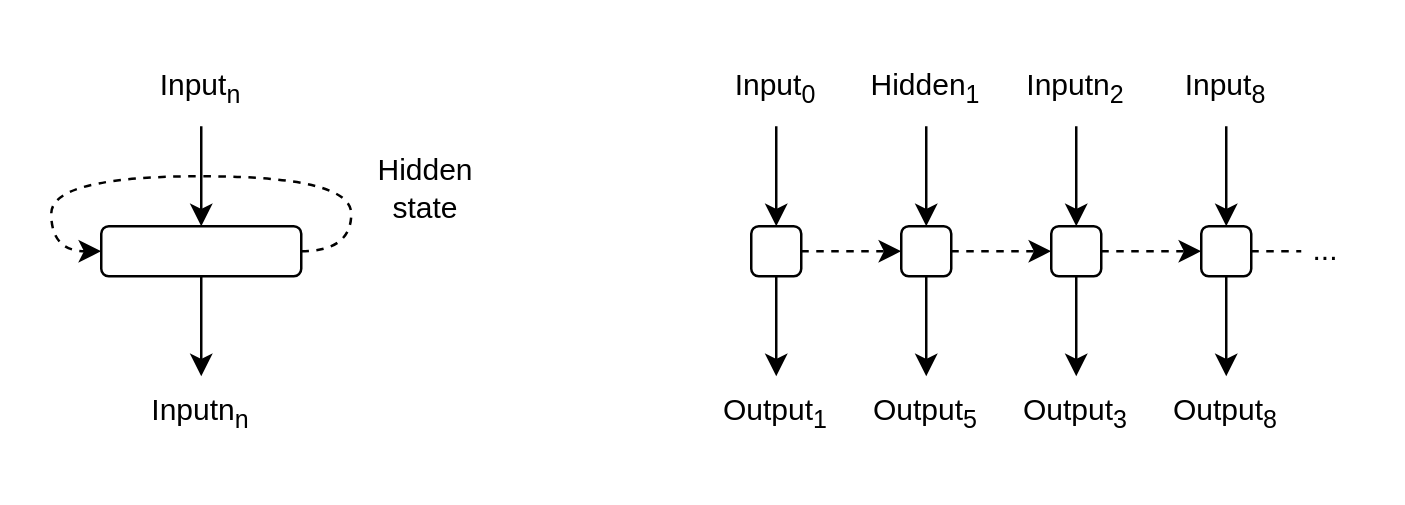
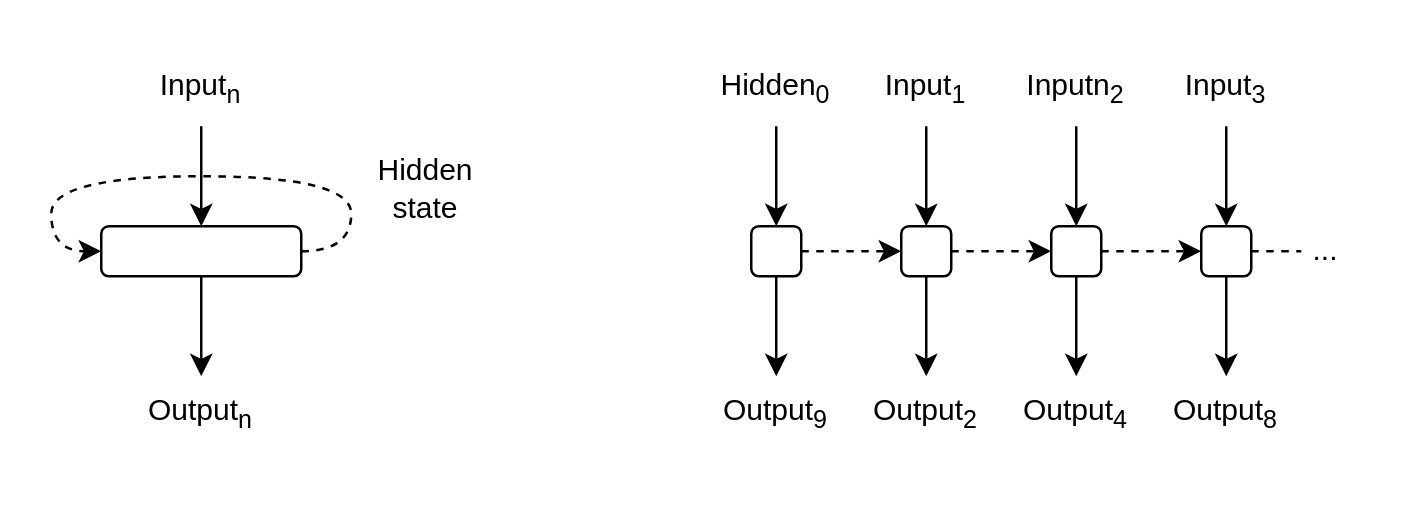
- <mxCell id="12" value="Input&lt;sub&gt;0&lt;/sub&gt;" style="text;html=1;strokeColor=none;fillColor=none;align=center;verticalAlign=middle;whiteSpace=wrap;rounded=0;" vertex="1" parent="1"><mxGeometry x="280" y="20" width="60" height="30" as="geometry" /></mxCell>
+ <mxCell id="12" value="Hidden&lt;sub&gt;0&lt;/sub&gt;" style="text;html=1;strokeColor=none;fillColor=none;align=center;verticalAlign=middle;whiteSpace=wrap;rounded=0;" vertex="1" parent="1"><mxGeometry x="280" y="20" width="60" height="30" as="geometry" /></mxCell>
- <mxCell id="18" value="Hidden&lt;sub&gt;1&lt;/sub&gt;" style="text;html=1;strokeColor=none;fillColor=none;align=center;verticalAlign=middle;whiteSpace=wrap;rounded=0;" vertex="1" parent="1"><mxGeometry x="340" y="20" width="60" height="30" as="geometry" /></mxCell>
+ <mxCell id="18" value="Input&lt;sub&gt;1&lt;/sub&gt;" style="text;html=1;strokeColor=none;fillColor=none;align=center;verticalAlign=middle;whiteSpace=wrap;rounded=0;" vertex="1" parent="1"><mxGeometry x="340" y="20" width="60" height="30" as="geometry" /></mxCell>
- <mxCell id="30" value="Input&lt;sub&gt;8&lt;/sub&gt;" style="text;html=1;strokeColor=none;fillColor=none;align=center;verticalAlign=middle;whiteSpace=wrap;rounded=0;" vertex="1" parent="1"><mxGeometry x="460" y="20" width="60" height="30" as="geometry" /></mxCell>
+ <mxCell id="30" value="Input&lt;sub&gt;3&lt;/sub&gt;" style="text;html=1;strokeColor=none;fillColor=none;align=center;verticalAlign=middle;whiteSpace=wrap;rounded=0;" vertex="1" parent="1"><mxGeometry x="460" y="20" width="60" height="30" as="geometry" /></mxCell>
- <mxCell id="7" value="Inputn&lt;sub&gt;n&lt;/sub&gt;" style="text;html=1;strokeColor=none;fillColor=none;align=center;verticalAlign=middle;whiteSpace=wrap;rounded=0;" vertex="1" parent="1"><mxGeometry x="50" y="150" width="60" height="30" as="geometry" /></mxCell>
+ <mxCell id="7" value="Output&lt;sub&gt;n&lt;/sub&gt;" style="text;html=1;strokeColor=none;fillColor=none;align=center;verticalAlign=middle;whiteSpace=wrap;rounded=0;" vertex="1" parent="1"><mxGeometry x="50" y="150" width="60" height="30" as="geometry" /></mxCell>
- <mxCell id="13" value="Output&lt;sub&gt;1&lt;/sub&gt;" style="text;html=1;strokeColor=none;fillColor=none;align=center;verticalAlign=middle;whiteSpace=wrap;rounded=0;" vertex="1" parent="1"><mxGeometry x="280" y="150" width="60" height="30" as="geometry" /></mxCell>
+ <mxCell id="13" value="Output&lt;sub&gt;9&lt;/sub&gt;" style="text;html=1;strokeColor=none;fillColor=none;align=center;verticalAlign=middle;whiteSpace=wrap;rounded=0;" vertex="1" parent="1"><mxGeometry x="280" y="150" width="60" height="30" as="geometry" /></mxCell>
- <mxCell id="19" value="Output&lt;sub&gt;5&lt;/sub&gt;" style="text;html=1;strokeColor=none;fillColor=none;align=center;verticalAlign=middle;whiteSpace=wrap;rounded=0;" vertex="1" parent="1"><mxGeometry x="340" y="150" width="60" height="30" as="geometry" /></mxCell>
+ <mxCell id="19" value="Output&lt;sub&gt;2&lt;/sub&gt;" style="text;html=1;strokeColor=none;fillColor=none;align=center;verticalAlign=middle;whiteSpace=wrap;rounded=0;" vertex="1" parent="1"><mxGeometry x="340" y="150" width="60" height="30" as="geometry" /></mxCell>
- <mxCell id="25" value="Output&lt;sub&gt;3&lt;/sub&gt;" style="text;html=1;strokeColor=none;fillColor=none;align=center;verticalAlign=middle;whiteSpace=wrap;rounded=0;" vertex="1" parent="1"><mxGeometry x="400" y="150" width="60" height="30" as="geometry" /></mxCell>
+ <mxCell id="25" value="Output&lt;sub&gt;4&lt;/sub&gt;" style="text;html=1;strokeColor=none;fillColor=none;align=center;verticalAlign=middle;whiteSpace=wrap;rounded=0;" vertex="1" parent="1"><mxGeometry x="400" y="150" width="60" height="30" as="geometry" /></mxCell>
